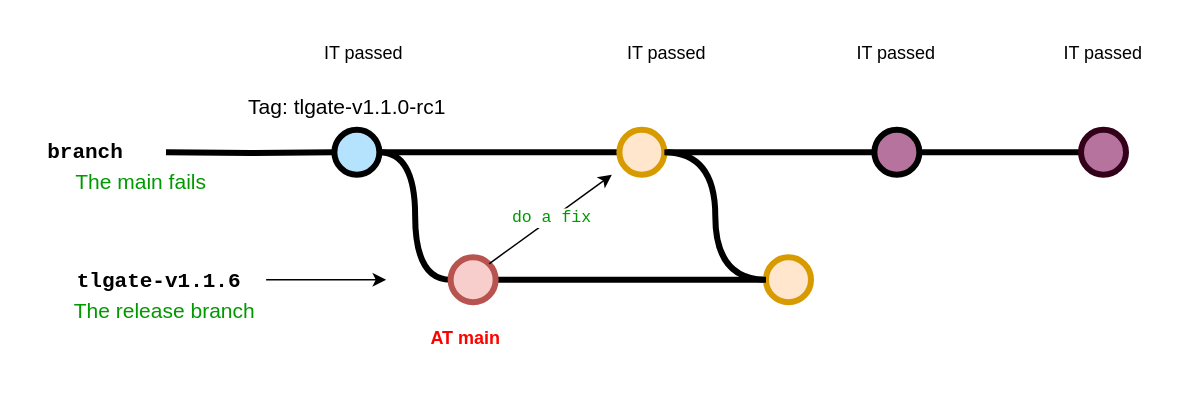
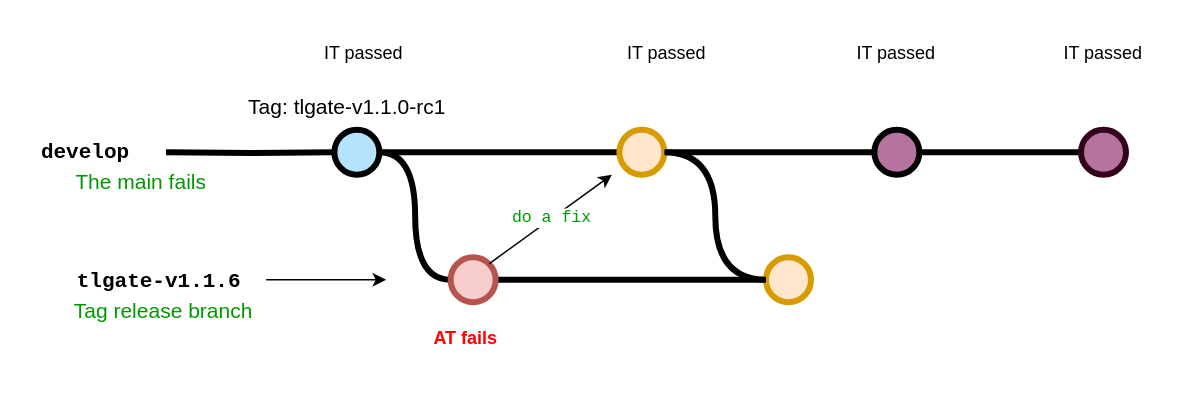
- <mxCell id="9" value="branch" style="text;html=1;strokeColor=none;fillColor=none;align=center;verticalAlign=middle;whiteSpace=wrap;overflow=hidden;fontSize=14;fontStyle=1;fontFamily=Courier New;" parent="1" vertex="1"><mxGeometry x="20" y="80" width="73" height="42" as="geometry" /></mxCell>
+ <mxCell id="9" value="develop" style="text;html=1;strokeColor=none;fillColor=none;align=center;verticalAlign=middle;whiteSpace=wrap;overflow=hidden;fontSize=14;fontStyle=1;fontFamily=Courier New;" parent="1" vertex="1"><mxGeometry x="20" y="80" width="73" height="42" as="geometry" /></mxCell>
- <mxCell id="14" value="The release branch" style="text;html=1;strokeColor=none;fillColor=none;align=left;verticalAlign=middle;whiteSpace=wrap;overflow=hidden;fontSize=14;fontStyle=0;fontColor=#009900;" parent="1" vertex="1"><mxGeometry x="46.75" y="196" width="240" height="20" as="geometry" /></mxCell>
+ <mxCell id="14" value="Tag release branch" style="text;html=1;strokeColor=none;fillColor=none;align=left;verticalAlign=middle;whiteSpace=wrap;overflow=hidden;fontSize=14;fontStyle=0;fontColor=#009900;" parent="1" vertex="1"><mxGeometry x="46.75" y="196" width="240" height="20" as="geometry" /></mxCell>
- <mxCell id="20" value="AT main" style="text;html=1;strokeColor=none;fillColor=none;align=center;verticalAlign=middle;whiteSpace=wrap;overflow=hidden;fontStyle=1;fontColor=#FF0000;" vertex="1" parent="1"><mxGeometry x="270" y="210" width="80" height="30" as="geometry" /></mxCell>
+ <mxCell id="20" value="AT fails" style="text;html=1;strokeColor=none;fillColor=none;align=center;verticalAlign=middle;whiteSpace=wrap;overflow=hidden;fontStyle=1;fontColor=#FF0000;" vertex="1" parent="1"><mxGeometry x="270" y="210" width="80" height="30" as="geometry" /></mxCell>
